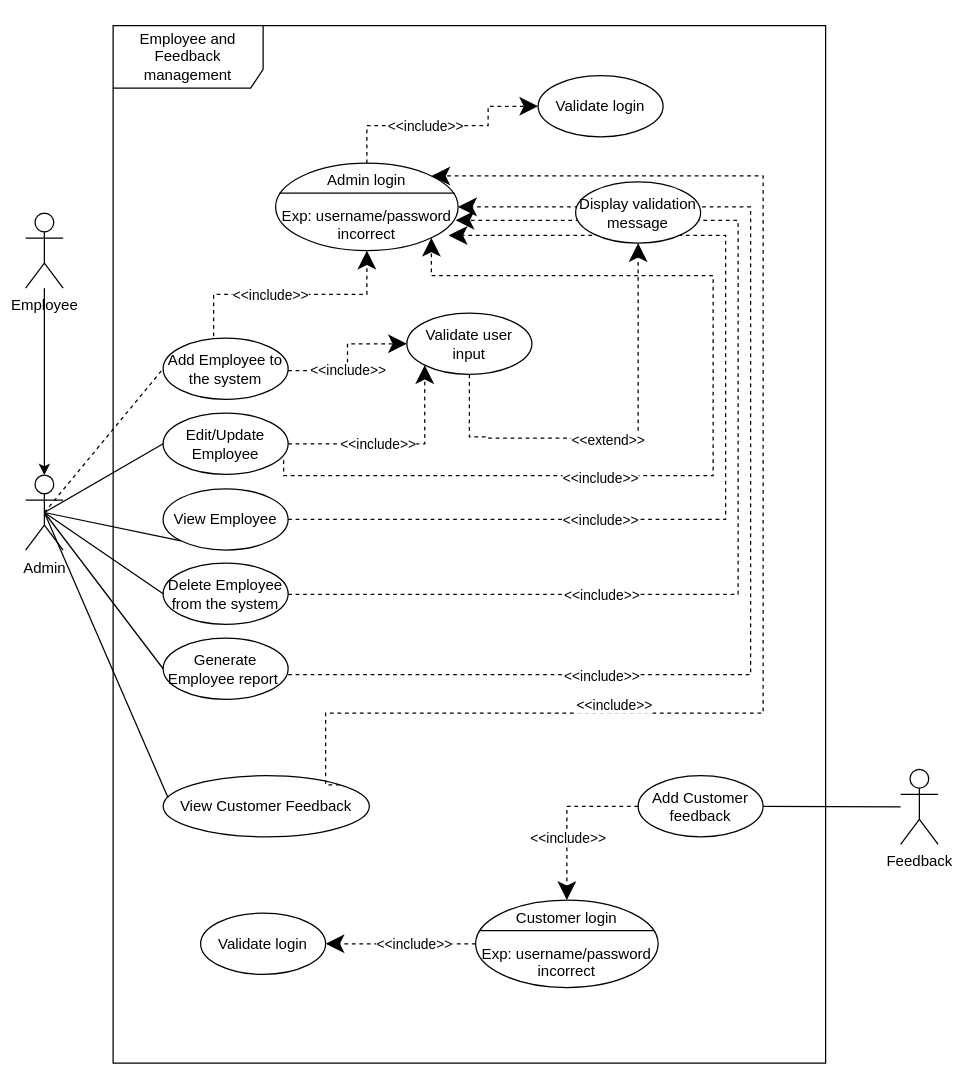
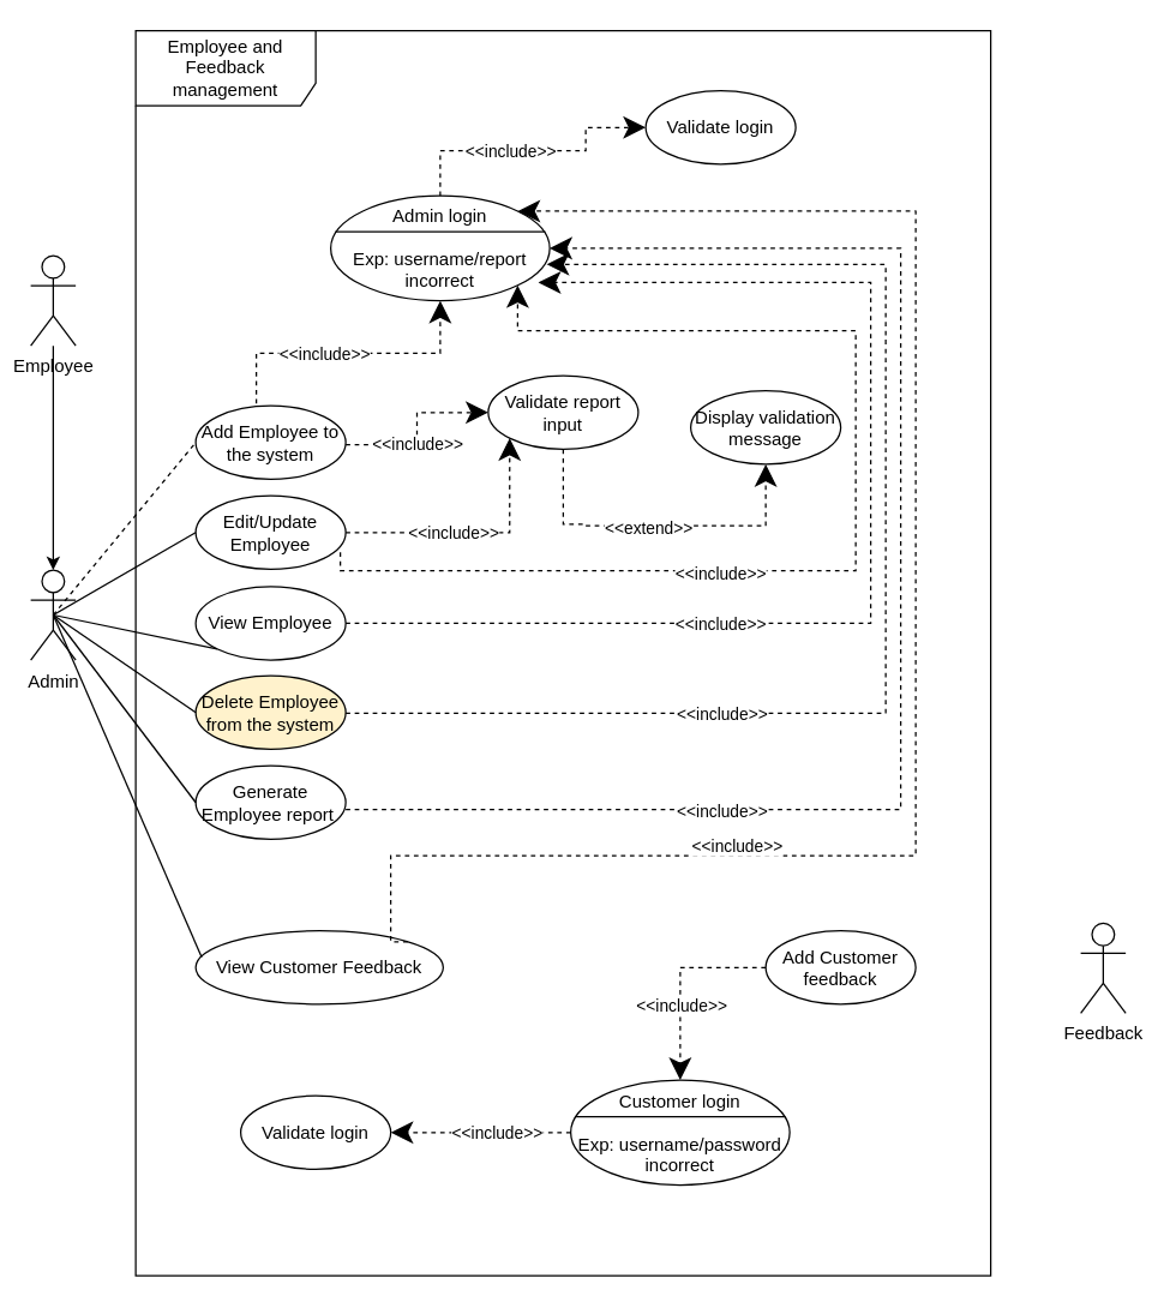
- <mxCell id="3" value="Admin login&lt;br&gt;&lt;br&gt;Exp: username/password incorrect" style="ellipse;whiteSpace=wrap;html=1;" vertex="1" parent="1"><mxGeometry x="220" y="130" width="146" height="70" as="geometry" /></mxCell>
+ <mxCell id="3" value="Admin login&lt;br&gt;&lt;br&gt;Exp: username/report incorrect" style="ellipse;whiteSpace=wrap;html=1;" vertex="1" parent="1"><mxGeometry x="220" y="130" width="146" height="70" as="geometry" /></mxCell>
- <mxCell id="29" value="Display validation message" style="ellipse;whiteSpace=wrap;html=1;" vertex="1" parent="1"><mxGeometry x="460" y="145" width="100" height="49" as="geometry" /></mxCell>
+ <mxCell id="29" value="Display validation message" style="ellipse;whiteSpace=wrap;html=1;" vertex="1" parent="1"><mxGeometry x="460" y="260" width="100" height="49" as="geometry" /></mxCell>
- <mxCell id="14" value="Validate user input" style="ellipse;whiteSpace=wrap;html=1;" vertex="1" parent="1"><mxGeometry x="325" y="250" width="100" height="49" as="geometry" /></mxCell>
+ <mxCell id="14" value="Validate report input" style="ellipse;whiteSpace=wrap;html=1;" vertex="1" parent="1"><mxGeometry x="325" y="250" width="100" height="49" as="geometry" /></mxCell>
- <mxCell id="11" value="Delete Employee from the system" style="ellipse;whiteSpace=wrap;html=1;" vertex="1" parent="1"><mxGeometry x="130" y="450" width="100" height="49" as="geometry" /></mxCell>
+ <mxCell id="11" value="Delete Employee from the system" style="ellipse;whiteSpace=wrap;html=1;fillColor=#fff2cc;" vertex="1" parent="1"><mxGeometry x="130" y="450" width="100" height="49" as="geometry" /></mxCell>
- <mxCell id="51" style="edgeStyle=none;rounded=0;orthogonalLoop=1;jettySize=auto;html=1;endArrow=none;endFill=0;" edge="1" parent="1" source="52" target="32"><mxGeometry relative="1" as="geometry" /></mxCell>
